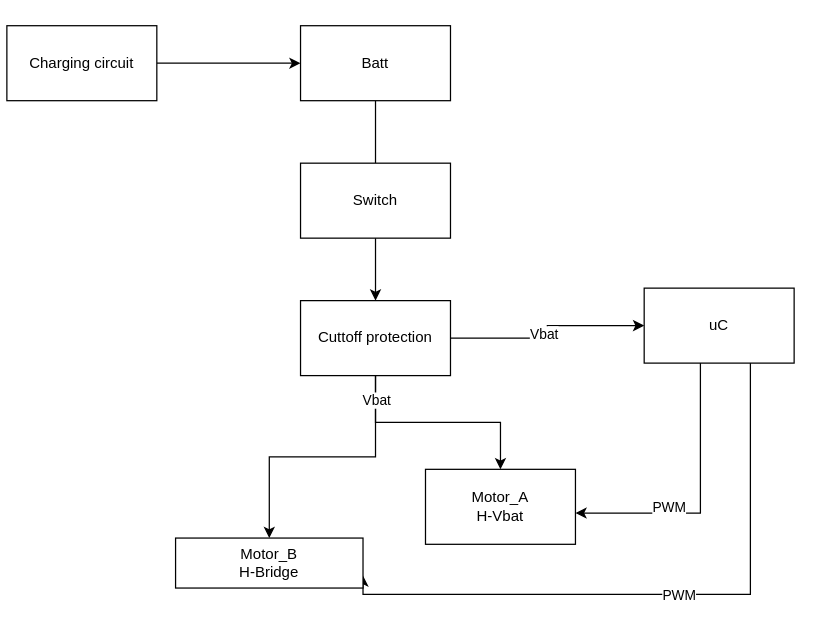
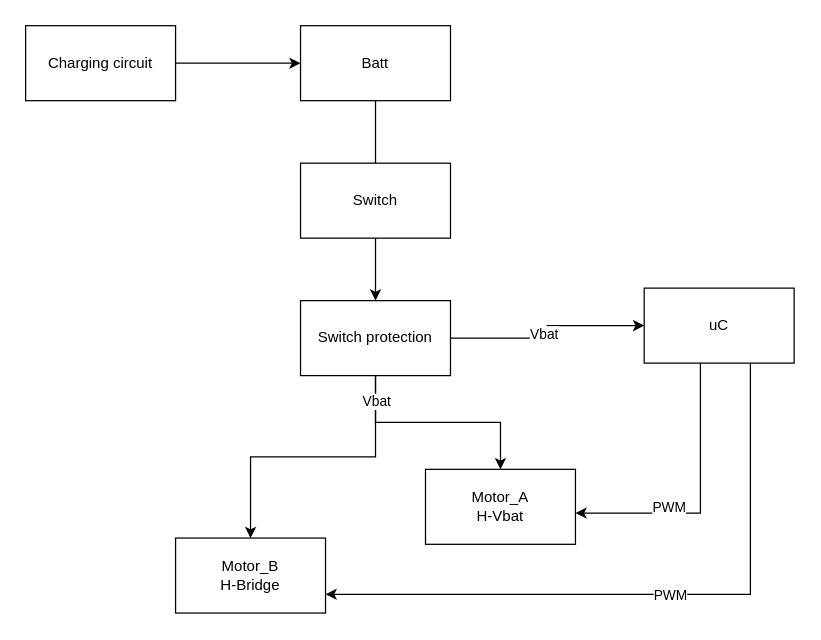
- <mxCell id="5" value="Charging circuit" style="rounded=0;whiteSpace=wrap;html=1;" vertex="1" parent="1"><mxGeometry x="5" y="20" width="120" height="60" as="geometry" /></mxCell>
+ <mxCell id="5" value="Charging circuit" style="rounded=0;whiteSpace=wrap;html=1;" vertex="1" parent="1"><mxGeometry x="20" y="20" width="120" height="60" as="geometry" /></mxCell>
- <mxCell id="13" value="Cuttoff protection" style="whiteSpace=wrap;html=1;rounded=0;" vertex="1" parent="1"><mxGeometry x="240" y="240" width="120" height="60" as="geometry" /></mxCell>
+ <mxCell id="13" value="Switch protection" style="whiteSpace=wrap;html=1;rounded=0;" vertex="1" parent="1"><mxGeometry x="240" y="240" width="120" height="60" as="geometry" /></mxCell>
- <mxCell id="20" value="Motor_B&lt;div&gt;H-Bridge&lt;/div&gt;" style="whiteSpace=wrap;html=1;rounded=0;" vertex="1" parent="1"><mxGeometry x="140" y="430" width="150" height="40" as="geometry" /></mxCell>
+ <mxCell id="20" value="Motor_B&lt;div&gt;H-Bridge&lt;/div&gt;" style="whiteSpace=wrap;html=1;rounded=0;" vertex="1" parent="1"><mxGeometry x="140" y="430" width="120" height="60" as="geometry" /></mxCell>
